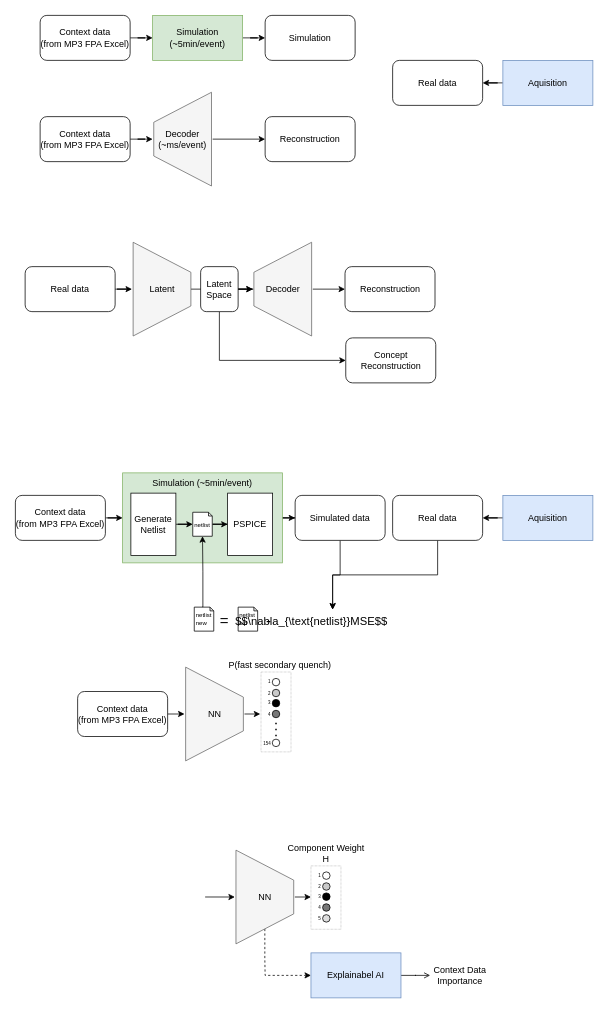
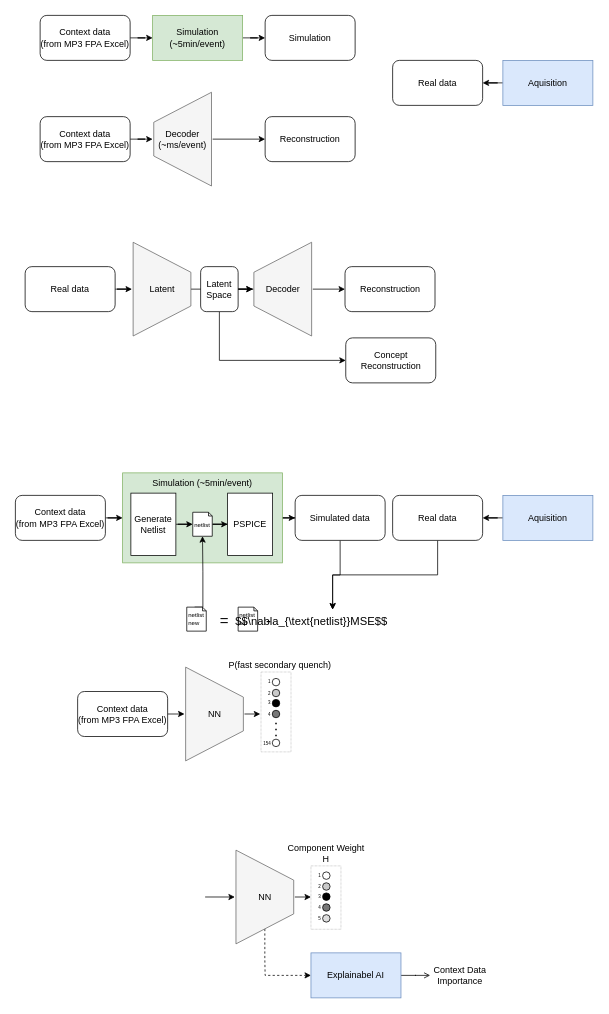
- <mxCell id="34" value="netlist new" style="shape=note;whiteSpace=wrap;html=1;backgroundOutline=1;darkOpacity=0.05;labelBackgroundColor=none;align=left;size=5;fontFamily=Arial;fontSize=8;" parent="1" vertex="1"><mxGeometry x="258.5" y="809" width="26" height="32" as="geometry" /></mxCell>
+ <mxCell id="34" value="netlist new" style="shape=note;whiteSpace=wrap;html=1;backgroundOutline=1;darkOpacity=0.05;labelBackgroundColor=none;align=left;size=5;fontFamily=Arial;fontSize=8;" parent="1" vertex="1"><mxGeometry x="248.5" y="809" width="26" height="32" as="geometry" /></mxCell>
